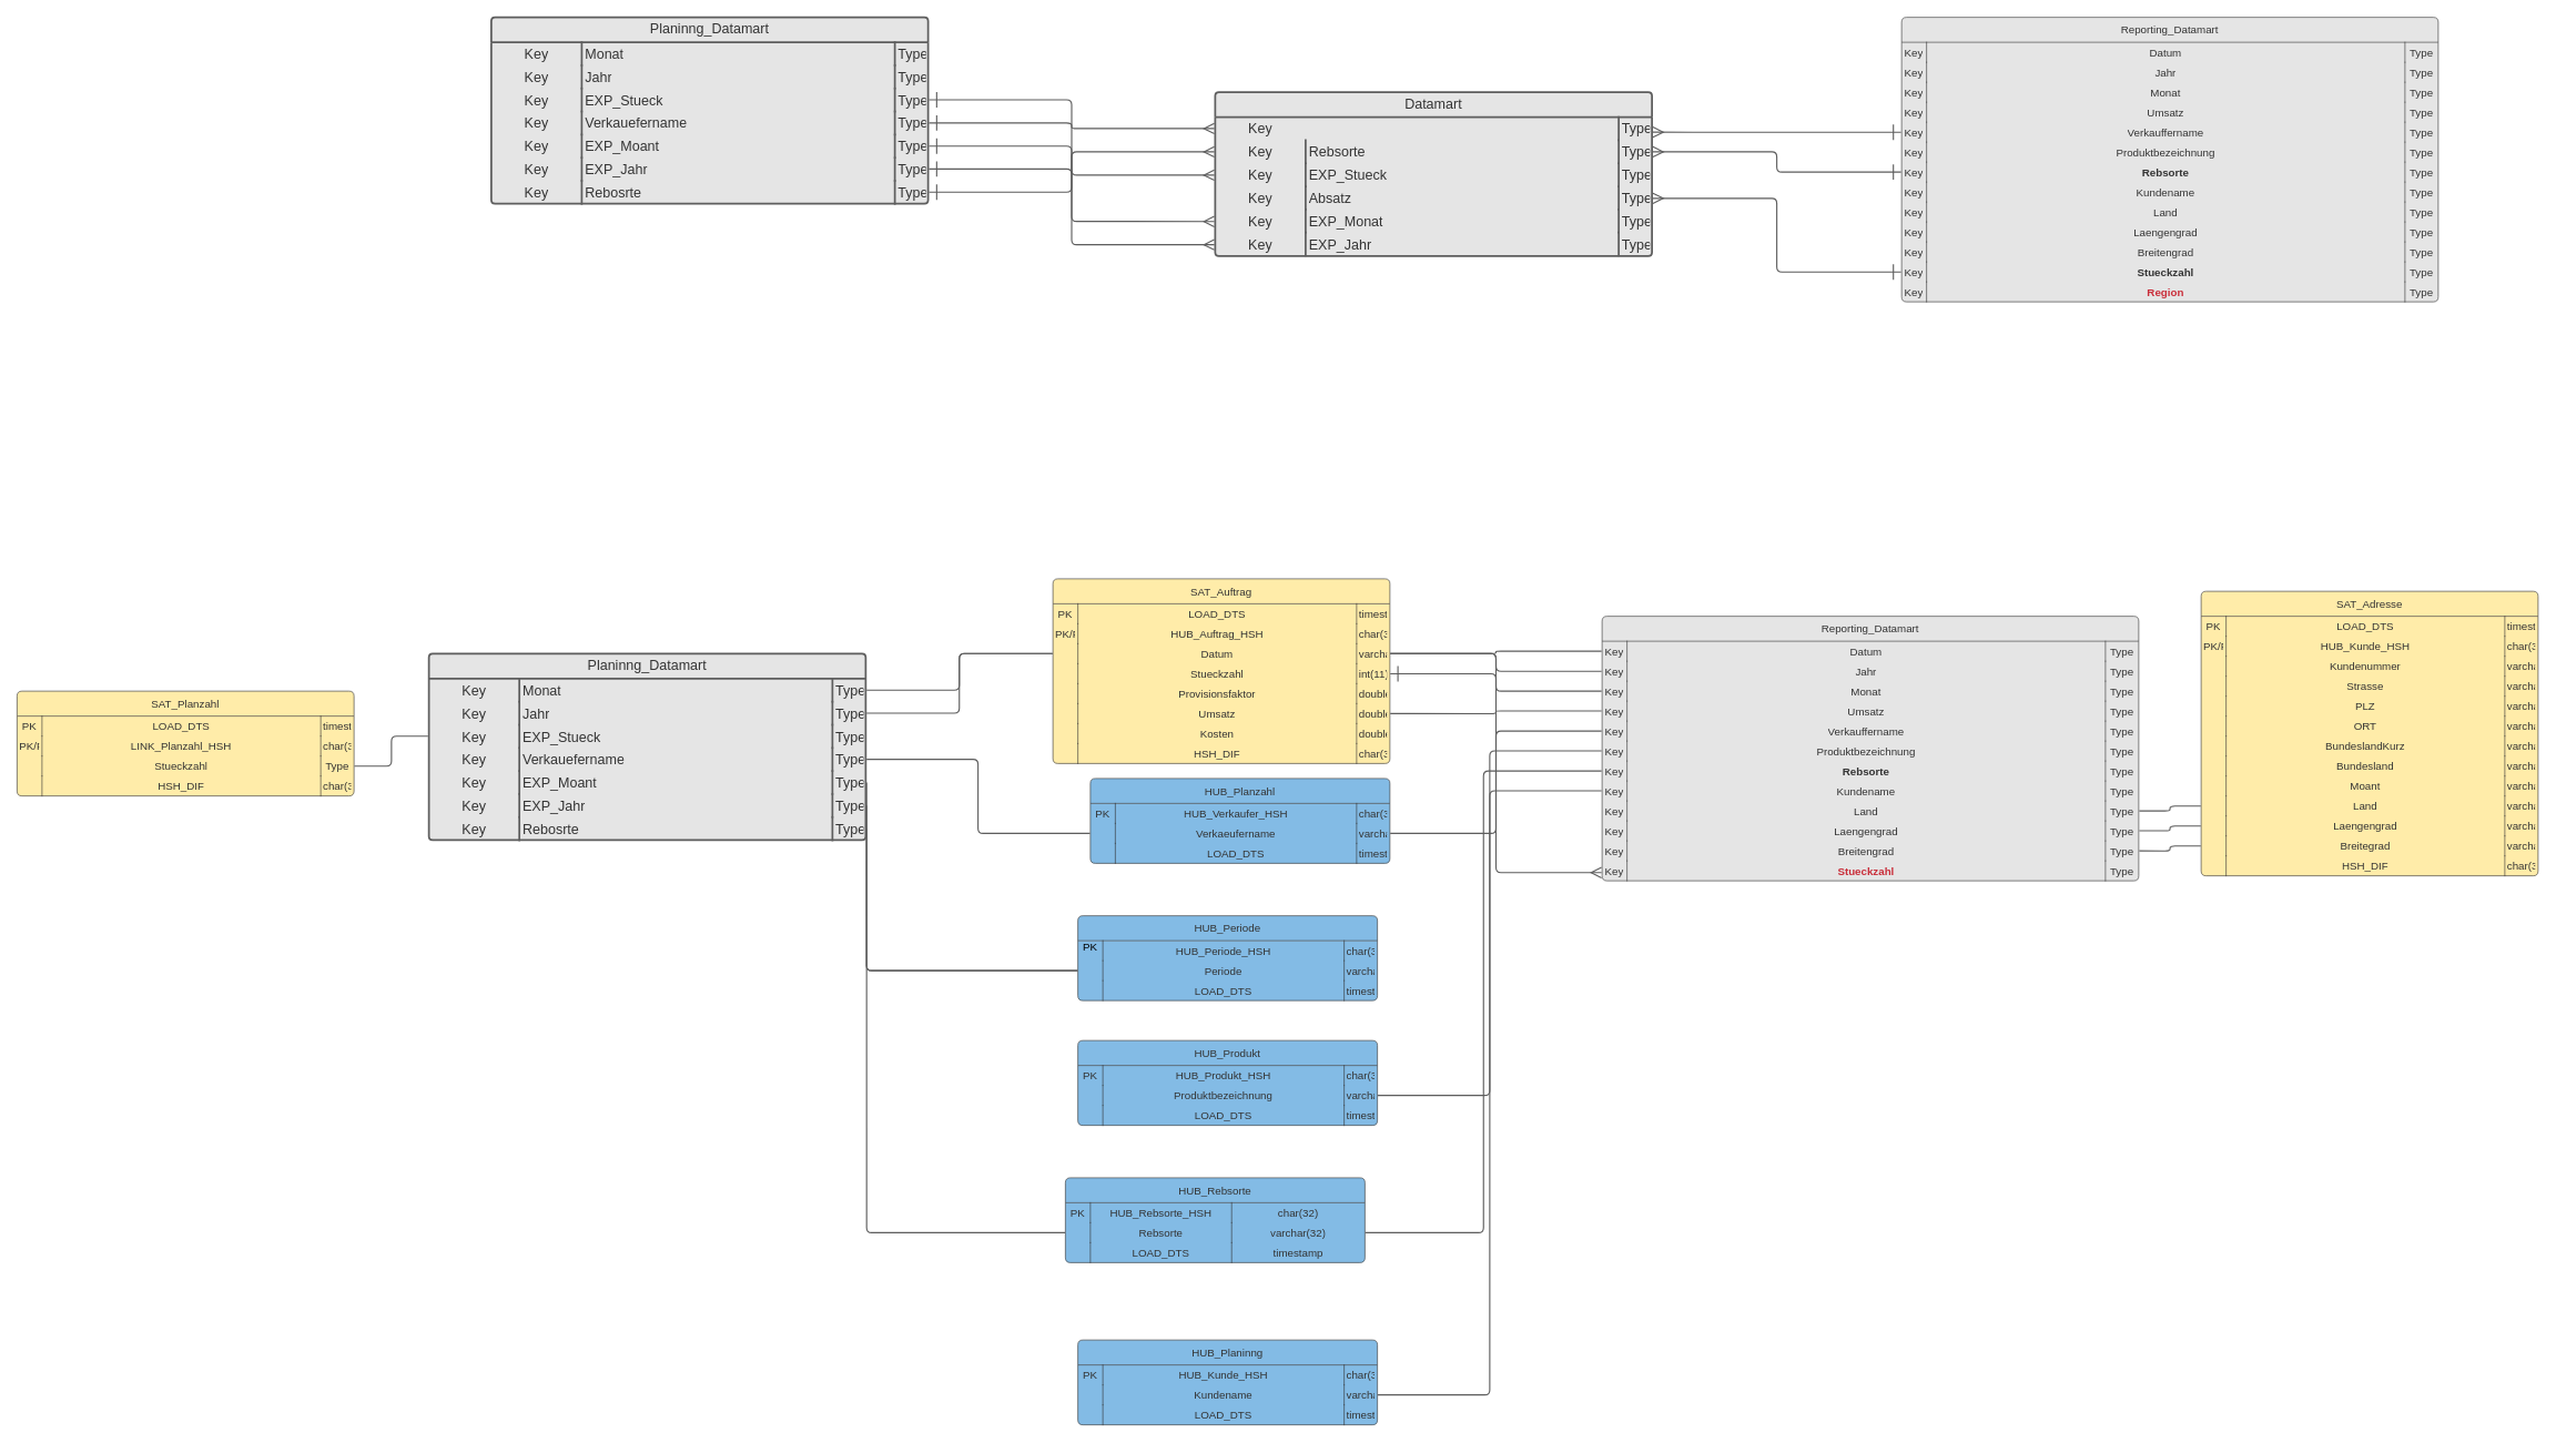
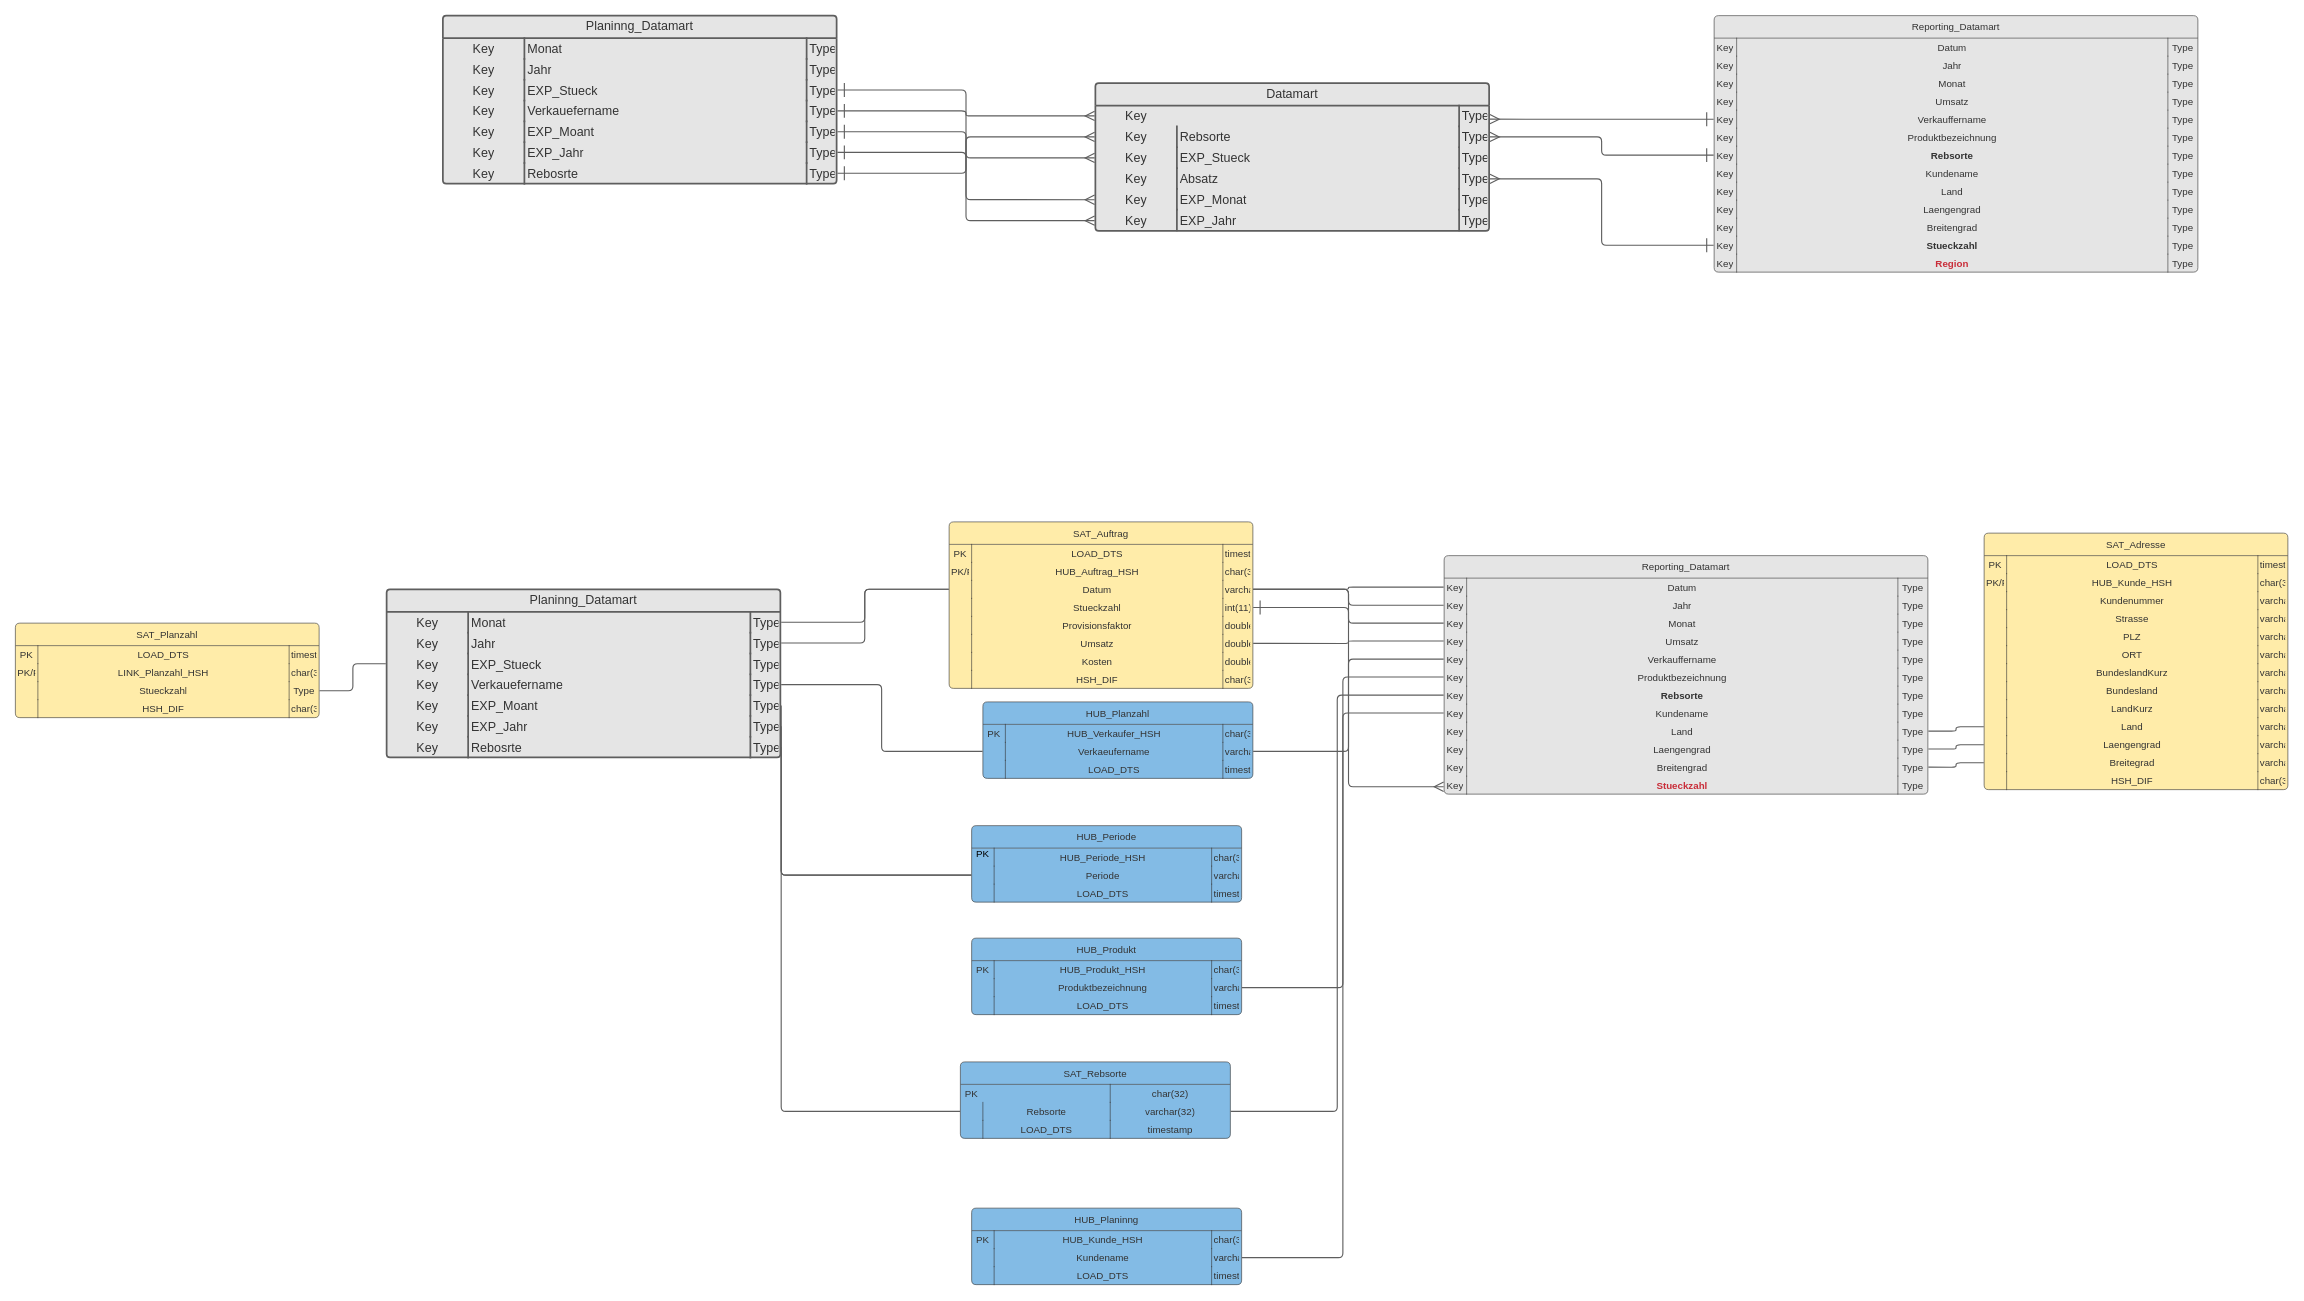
- <mxCell id="170" value="Moant" style="shape=partialRectangle;top=0;right=0;bottom=0;part=1;resizeHeight=0;align=left;verticalAlign=top;spacingLeft=4;spacingRight=4;overflow=hidden;rotatable=0;points=[[0,0.5],[1,0.5]];portConstraint=eastwest;whiteSpace=wrap;swimlaneFillColor=#ffeca9;whiteSpace=wrap;fontSize=13;fontColor=#333333;align=center;fillColor=none;strokeOpacity=100;fillOpacity=100;whiteSpace=wrap;spacing=0;strokeColor=#333333;rounded=1;absoluteArcSize=1;arcSize=12;strokeWidth=0.8;" vertex="1" parent="144"><mxGeometry x="30" y="222" width="335" height="24" as="geometry" /></mxCell>
+ <mxCell id="170" value="LandKurz" style="shape=partialRectangle;top=0;right=0;bottom=0;part=1;resizeHeight=0;align=left;verticalAlign=top;spacingLeft=4;spacingRight=4;overflow=hidden;rotatable=0;points=[[0,0.5],[1,0.5]];portConstraint=eastwest;whiteSpace=wrap;swimlaneFillColor=#ffeca9;whiteSpace=wrap;fontSize=13;fontColor=#333333;align=center;fillColor=none;strokeOpacity=100;fillOpacity=100;whiteSpace=wrap;spacing=0;strokeColor=#333333;rounded=1;absoluteArcSize=1;arcSize=12;strokeWidth=0.8;" vertex="1" parent="144"><mxGeometry x="30" y="222" width="335" height="24" as="geometry" /></mxCell>
- <mxCell id="2" value="HUB_Rebsorte" style="html=1;overflow=block;blockSpacing=1;whiteSpace=wrap;swimlane;resizeParent=1;resizeParentMax=0;resizeLast=0;collapsible=0;marginBottom=0;fontStyle=0;swimlaneFillColor=#83bbe5;startSize=30;whiteSpace=wrap;fontSize=13;fontColor=#333333;align=center;fillColor=#83bbe5;whiteSpace=wrap;spacing=0;strokeColor=#333333;strokeOpacity=100;fillOpacity=100;rounded=1;absoluteArcSize=1;arcSize=12;strokeWidth=0.8;" vertex="1" parent="1"><mxGeometry x="1280" y="1415" width="360" height="102" as="geometry" /></mxCell>
+ <mxCell id="2" value="SAT_Rebsorte" style="html=1;overflow=block;blockSpacing=1;whiteSpace=wrap;swimlane;resizeParent=1;resizeParentMax=0;resizeLast=0;collapsible=0;marginBottom=0;fontStyle=0;swimlaneFillColor=#83bbe5;startSize=30;whiteSpace=wrap;fontSize=13;fontColor=#333333;align=center;fillColor=#83bbe5;whiteSpace=wrap;spacing=0;strokeColor=#333333;strokeOpacity=100;fillOpacity=100;rounded=1;absoluteArcSize=1;arcSize=12;strokeWidth=0.8;" vertex="1" parent="1"><mxGeometry x="1280" y="1415" width="360" height="102" as="geometry" /></mxCell>
- <mxCell id="4" value="HUB_Rebsorte_HSH" style="shape=partialRectangle;top=0;right=0;bottom=0;part=1;resizeHeight=0;align=left;verticalAlign=top;spacingLeft=4;spacingRight=4;overflow=hidden;rotatable=0;points=[[0,0.5],[1,0.5]];portConstraint=eastwest;whiteSpace=wrap;swimlaneFillColor=#83bbe5;whiteSpace=wrap;fontSize=13;fontColor=#333333;align=center;fillColor=none;strokeOpacity=100;fillOpacity=100;whiteSpace=wrap;spacing=0;strokeColor=#333333;rounded=1;absoluteArcSize=1;arcSize=12;strokeWidth=0.8;" vertex="1" parent="2"><mxGeometry x="30" y="30" width="169.796" height="24" as="geometry" /></mxCell>
